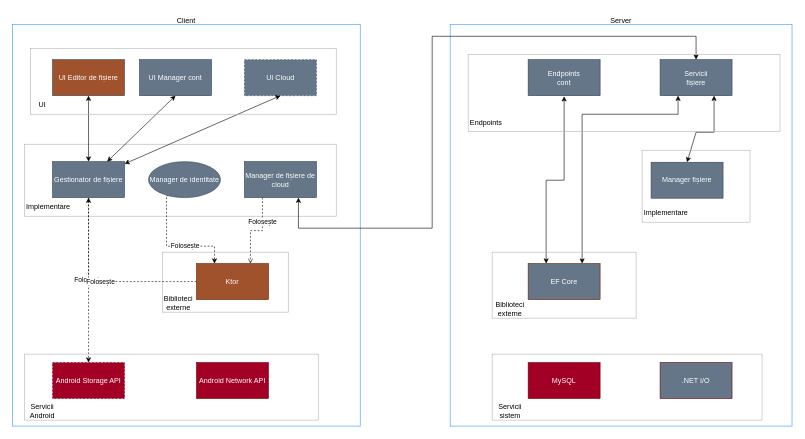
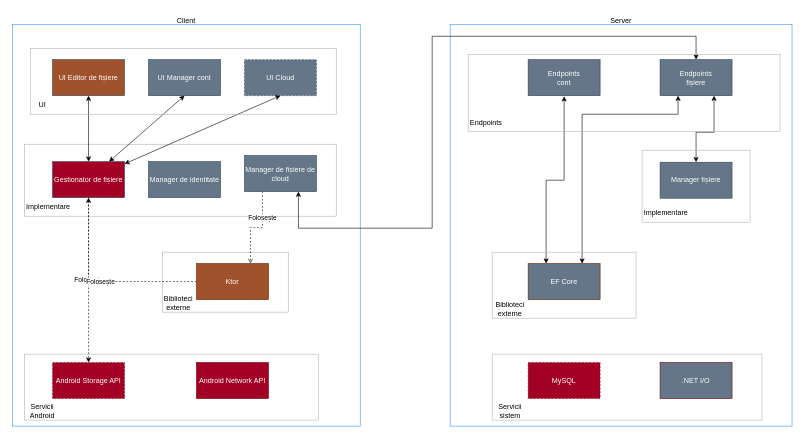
- <mxCell id="14" value="UI Manager cont" style="rounded=0;whiteSpace=wrap;html=1;fillColor=#647687;fontColor=#ffffff;strokeColor=#314354;" vertex="1" parent="1"><mxGeometry x="232" y="99" width="120" height="60" as="geometry" /></mxCell>
+ <mxCell id="14" value="UI Manager cont" style="rounded=0;whiteSpace=wrap;html=1;fillColor=#647687;fontColor=#ffffff;strokeColor=#314354;" vertex="1" parent="1"><mxGeometry x="247" y="99" width="120" height="60" as="geometry" /></mxCell>
- <mxCell id="30" value="Servicii&lt;div&gt;fișiere&lt;/div&gt;" style="rounded=0;whiteSpace=wrap;html=1;fillColor=#647687;fontColor=#ffffff;strokeColor=#314354;" vertex="1" parent="1"><mxGeometry x="1100" y="99" width="120" height="60" as="geometry" /></mxCell>
+ <mxCell id="30" value="Endpoints&lt;div&gt;fișiere&lt;/div&gt;" style="rounded=0;whiteSpace=wrap;html=1;fillColor=#647687;fontColor=#ffffff;strokeColor=#314354;" vertex="1" parent="1"><mxGeometry x="1100" y="99" width="120" height="60" as="geometry" /></mxCell>
- <mxCell id="11" value="Gestionator de fișiere" style="rounded=0;whiteSpace=wrap;html=1;fillColor=#647687;fontColor=#ffffff;strokeColor=#314354;" vertex="1" parent="1"><mxGeometry x="87" y="269" width="120" height="60" as="geometry" /></mxCell>
+ <mxCell id="11" value="Gestionator de fișiere" style="rounded=0;whiteSpace=wrap;html=1;fillColor=#a20025;fontColor=#ffffff;strokeColor=#314354;" vertex="1" parent="1"><mxGeometry x="87" y="269" width="120" height="60" as="geometry" /></mxCell>
- <mxCell id="9" value="Manager de identitate" style="ellipse;whiteSpace=wrap;html=1;fillColor=#647687;fontColor=#ffffff;strokeColor=#314354;" vertex="1" parent="1"><mxGeometry x="247" y="269" width="120" height="60" as="geometry" /></mxCell>
+ <mxCell id="9" value="Manager de identitate" style="rounded=0;whiteSpace=wrap;html=1;fillColor=#647687;fontColor=#ffffff;strokeColor=#314354;" vertex="1" parent="1"><mxGeometry x="247" y="269" width="120" height="60" as="geometry" /></mxCell>
- <mxCell id="7" value="Manager de fișiere de cloud" style="rounded=0;whiteSpace=wrap;html=1;fillColor=#647687;fontColor=#ffffff;strokeColor=#314354;" vertex="1" parent="1"><mxGeometry x="407" y="269" width="120" height="60" as="geometry" /></mxCell>
+ <mxCell id="7" value="Manager de fișiere de cloud" style="rounded=0;whiteSpace=wrap;html=1;fillColor=#647687;fontColor=#ffffff;strokeColor=#314354;" vertex="1" parent="1"><mxGeometry x="407" y="259" width="120" height="60" as="geometry" /></mxCell>
- <mxCell id="36" value="Manager fișiere" style="rounded=0;whiteSpace=wrap;html=1;fillColor=#647687;fontColor=#ffffff;strokeColor=#314354;" vertex="1" parent="1"><mxGeometry x="1085" y="270" width="120" height="60" as="geometry" /></mxCell>
+ <mxCell id="36" value="Manager fișiere" style="rounded=0;whiteSpace=wrap;html=1;fillColor=#647687;fontColor=#ffffff;strokeColor=#314354;" vertex="1" parent="1"><mxGeometry x="1100" y="270" width="120" height="60" as="geometry" /></mxCell>
- <mxCell id="8" value="Folosește" style="edgeStyle=orthogonalEdgeStyle;rounded=0;orthogonalLoop=1;jettySize=auto;html=1;exitX=0.25;exitY=1;exitDx=0;exitDy=0;entryX=0.25;entryY=0;entryDx=0;entryDy=0;dashed=1;" edge="1" parent="1" source="9" target="19"><mxGeometry x="0.2" relative="1" as="geometry"><Array as="points"><mxPoint x="277" y="410" /><mxPoint x="357" y="410" /></Array><mxPoint as="offset" /></mxGeometry></mxCell>
- <mxCell id="33" value="MySQL" style="rounded=0;whiteSpace=wrap;html=1;fillColor=#a20025;fontColor=#ffffff;strokeColor=#6F0000;" vertex="1" parent="1"><mxGeometry x="880" y="604" width="120" height="60" as="geometry" /></mxCell>
+ <mxCell id="33" value="MySQL" style="rounded=0;whiteSpace=wrap;html=1;fillColor=#a20025;fontColor=#ffffff;strokeColor=#6F0000;dashed=1;" vertex="1" parent="1"><mxGeometry x="880" y="604" width="120" height="60" as="geometry" /></mxCell>
